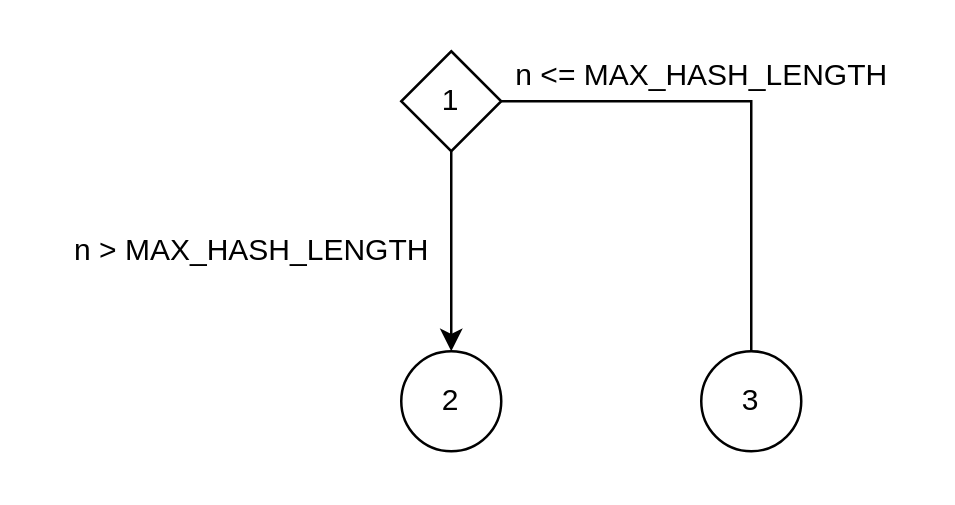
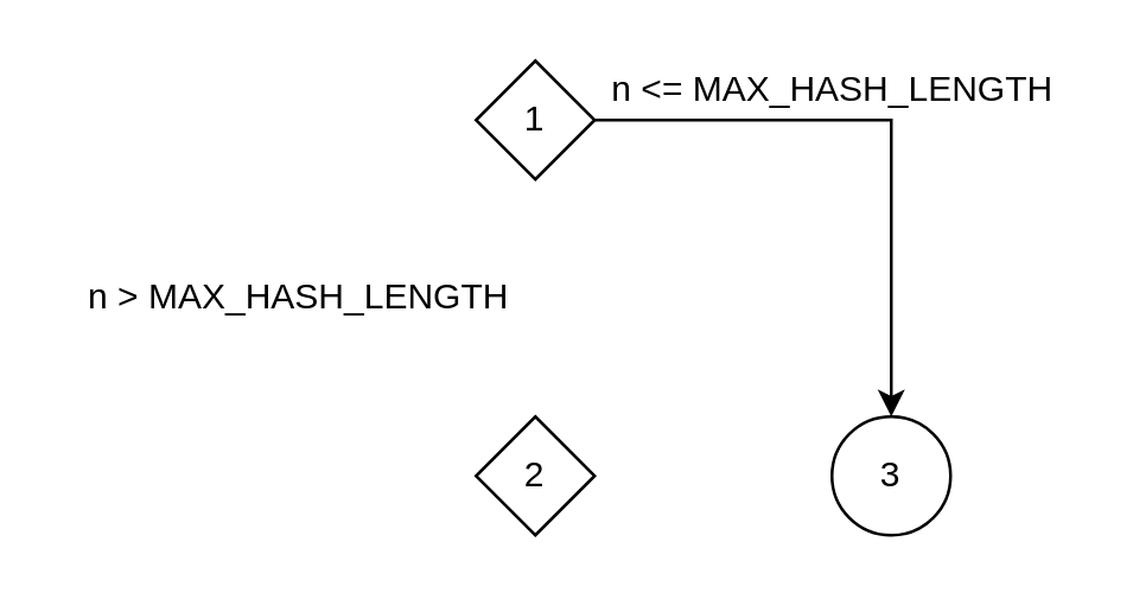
- <mxCell id="2" style="edgeStyle=orthogonalEdgeStyle;rounded=0;orthogonalLoop=1;jettySize=auto;html=1;exitX=0.5;exitY=1;exitDx=0;exitDy=0;entryX=0.5;entryY=0;entryDx=0;entryDy=0;" edge="1" parent="1" source="4" target="5"><mxGeometry relative="1" as="geometry" /></mxCell>
- <mxCell id="3" style="edgeStyle=orthogonalEdgeStyle;rounded=0;orthogonalLoop=1;jettySize=auto;html=1;exitX=1;exitY=0.5;exitDx=0;exitDy=0;entryX=0.5;entryY=0;entryDx=0;entryDy=0;endArrow=none;" edge="1" parent="1" source="4" target="6"><mxGeometry relative="1" as="geometry" /></mxCell>
+ <mxCell id="3" style="edgeStyle=orthogonalEdgeStyle;rounded=0;orthogonalLoop=1;jettySize=auto;html=1;exitX=1;exitY=0.5;exitDx=0;exitDy=0;entryX=0.5;entryY=0;entryDx=0;entryDy=0;" edge="1" parent="1" source="4" target="6"><mxGeometry relative="1" as="geometry" /></mxCell>
- <mxCell id="5" value="2" style="ellipse;whiteSpace=wrap;html=1;aspect=fixed;" vertex="1" parent="1"><mxGeometry x="160" y="140" width="40" height="40" as="geometry" /></mxCell>
+ <mxCell id="5" value="2" style="rhombus;whiteSpace=wrap;html=1;aspect=fixed;" vertex="1" parent="1"><mxGeometry x="160" y="140" width="40" height="40" as="geometry" /></mxCell>
